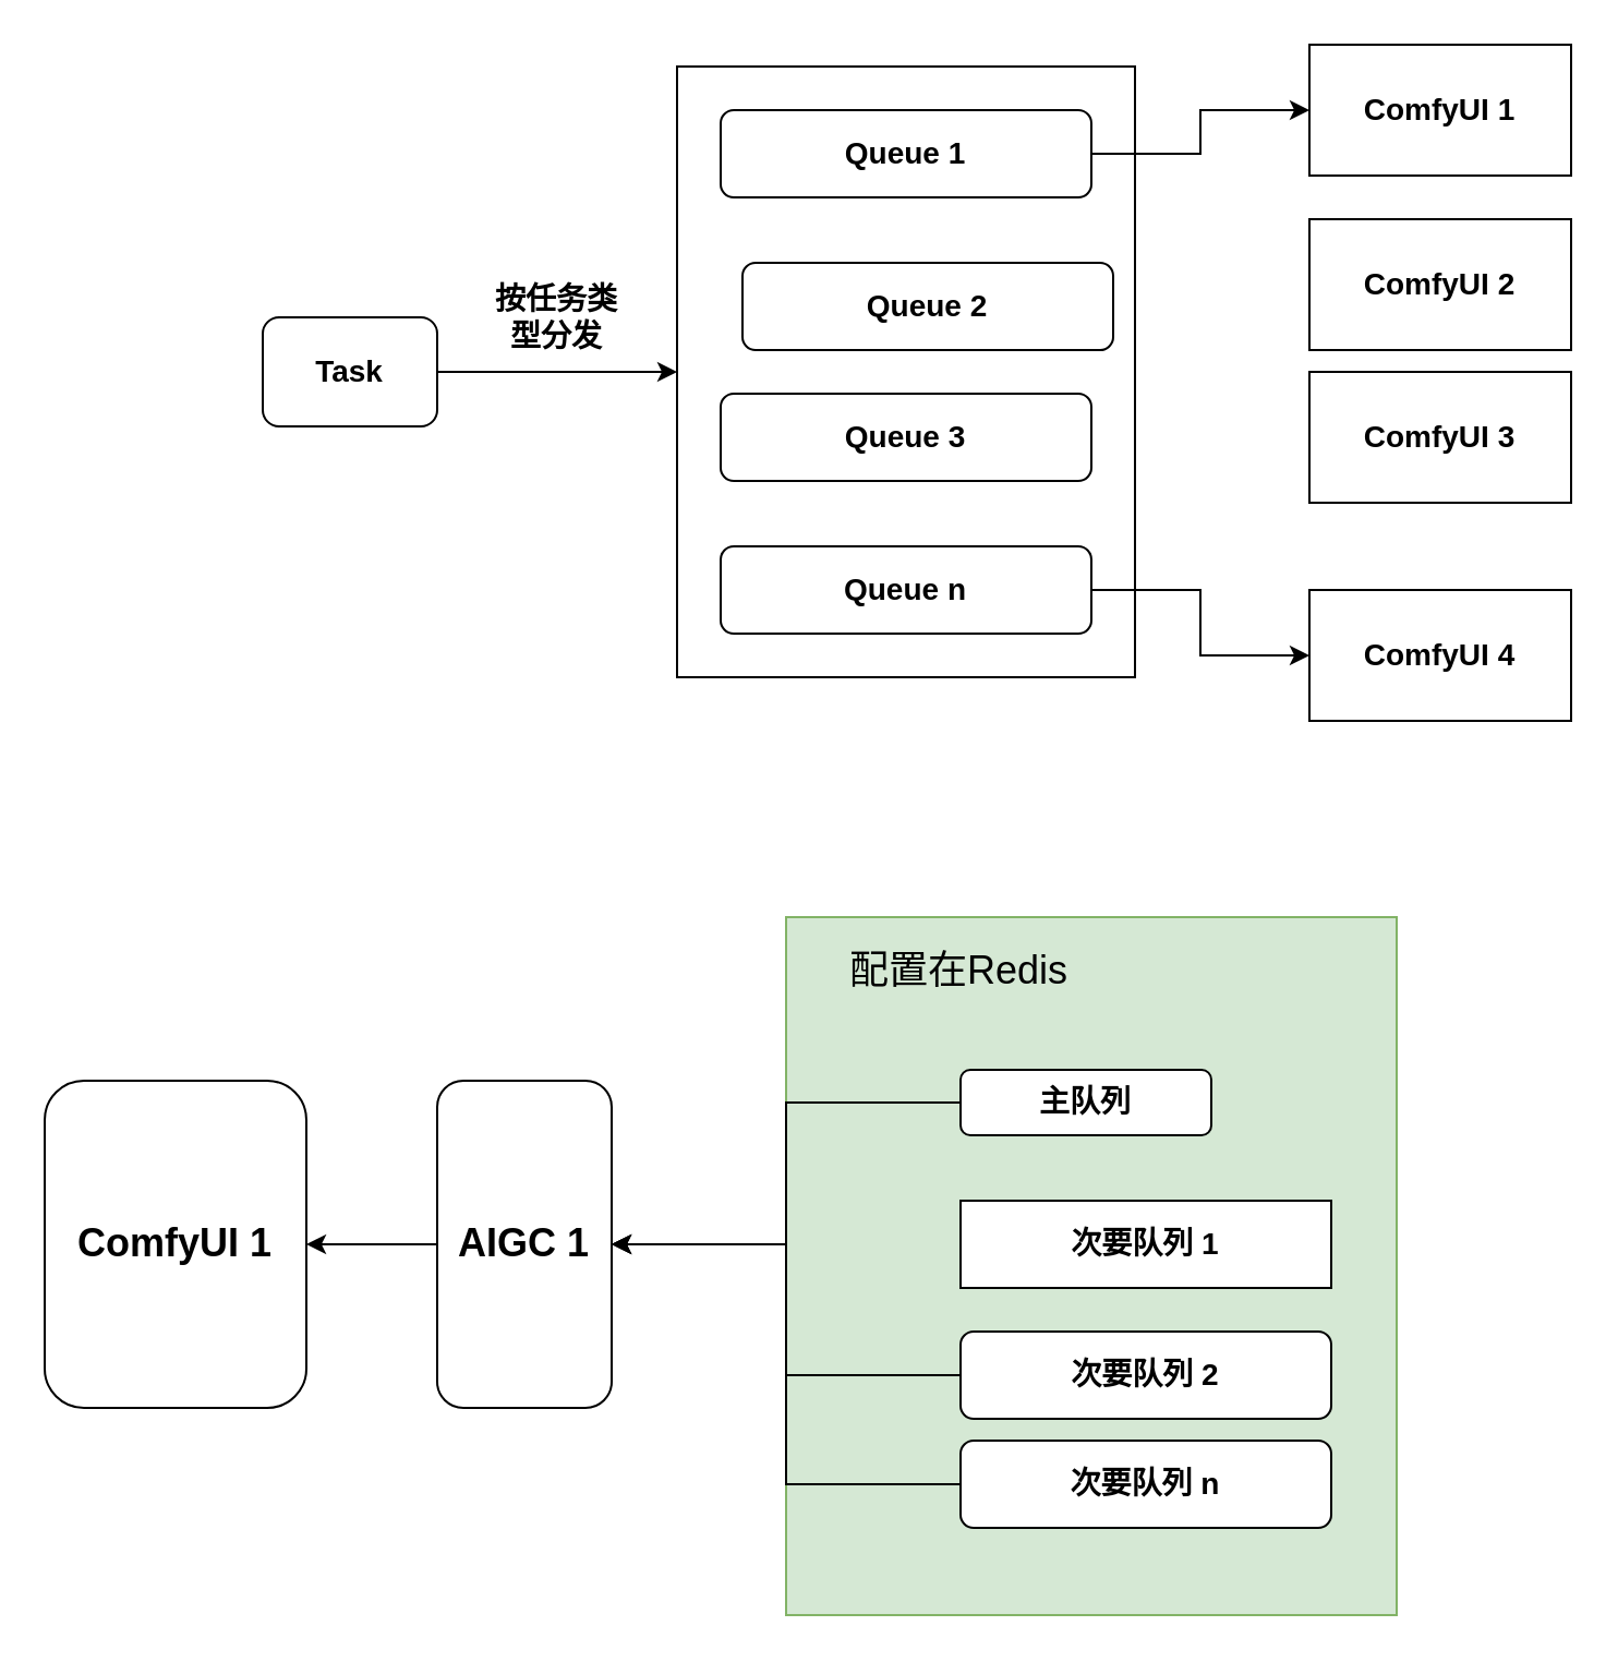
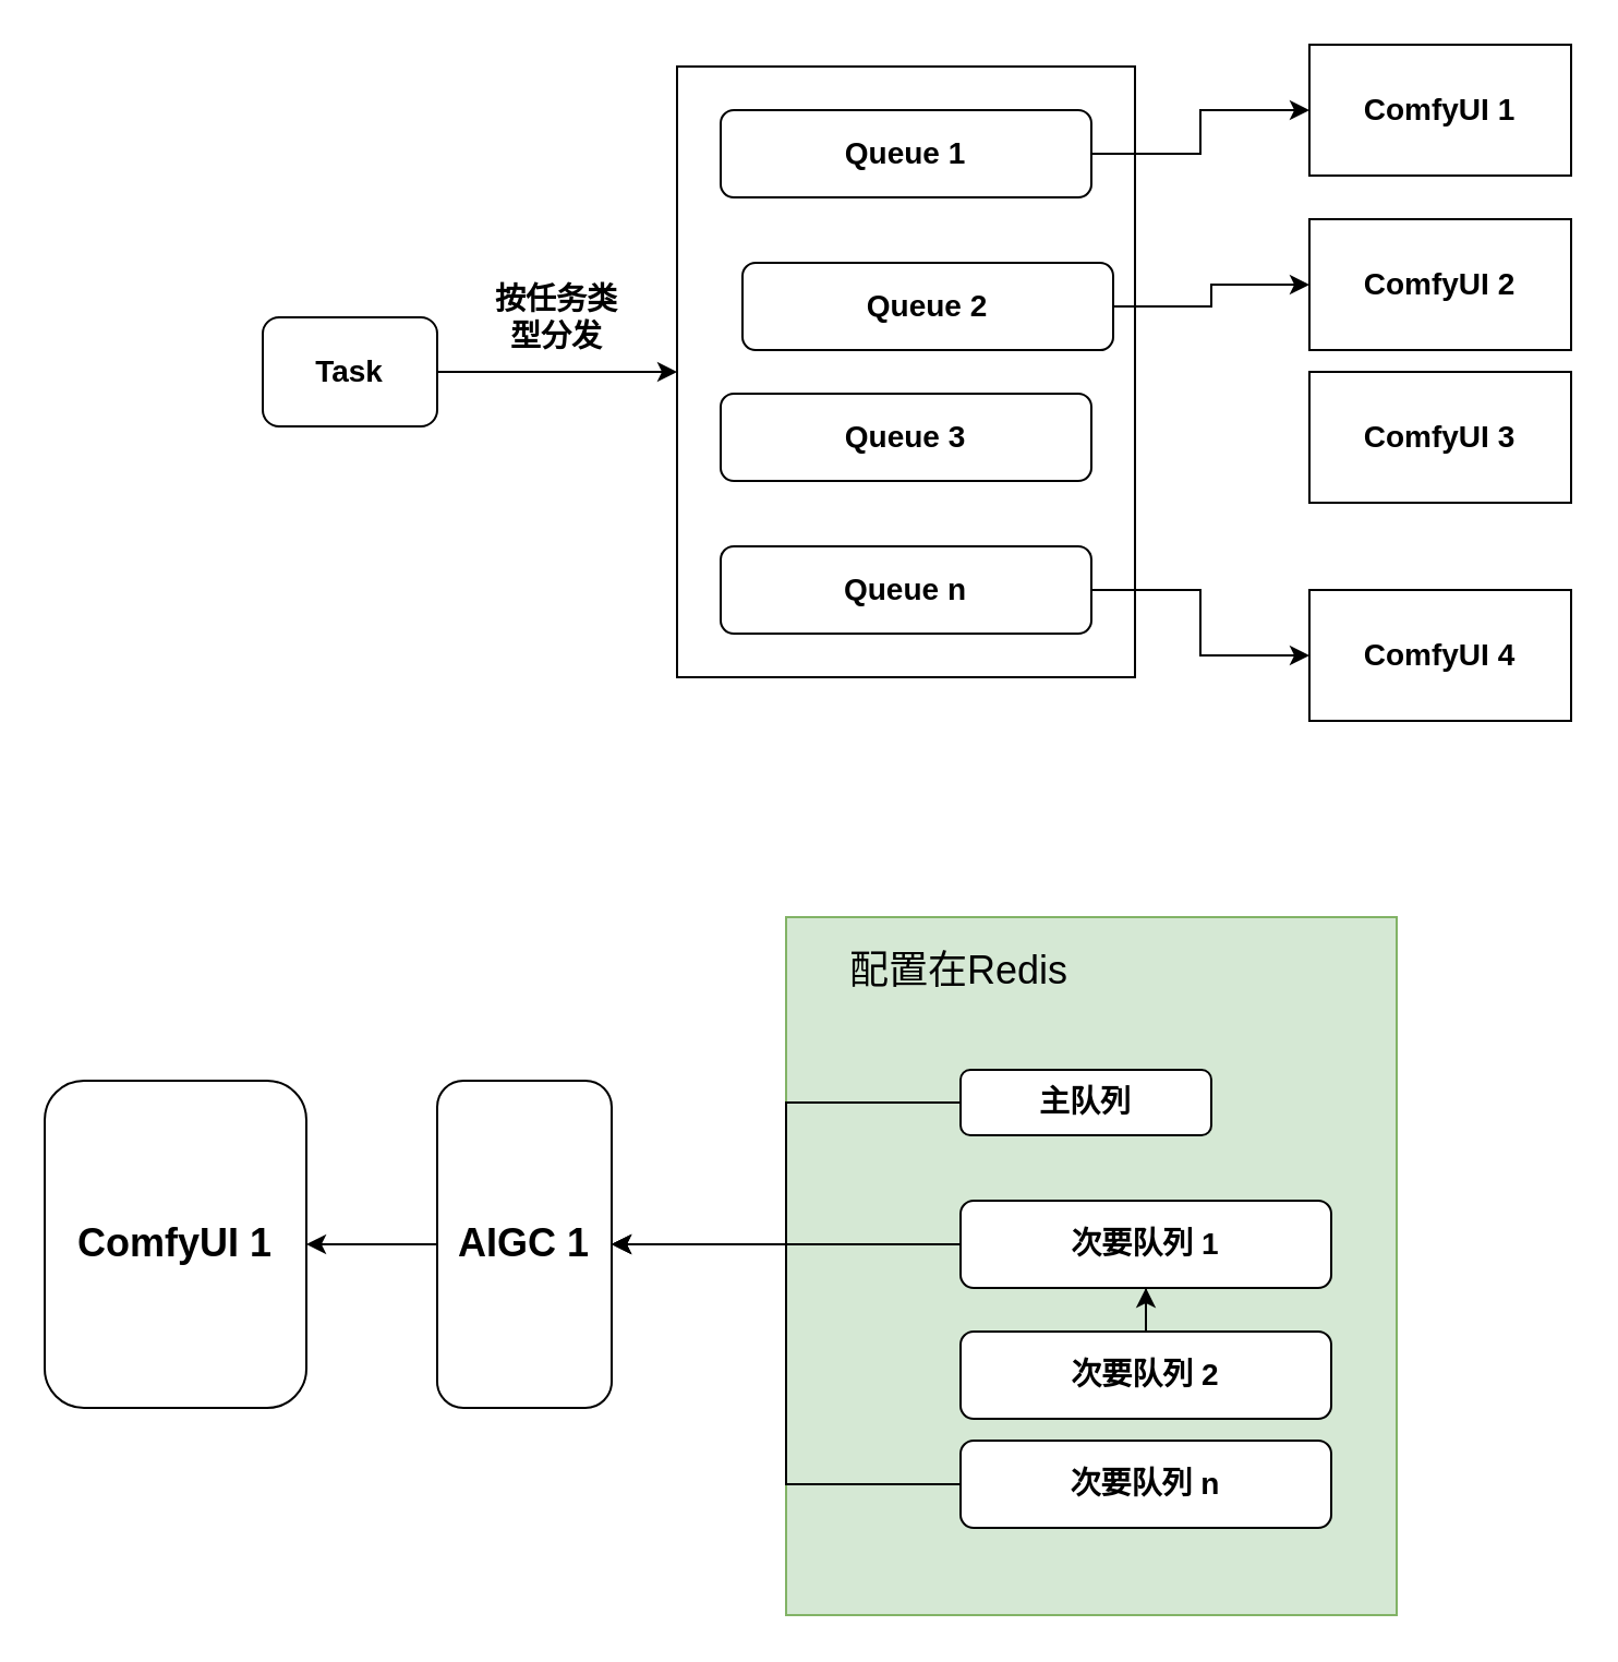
+ <mxCell id="9" style="edgeStyle=orthogonalEdgeStyle;rounded=0;orthogonalLoop=1;jettySize=auto;html=1;" edge="1" parent="1" source="10" target="15"><mxGeometry relative="1" as="geometry" /></mxCell>
+ <mxCell id="22" style="edgeStyle=orthogonalEdgeStyle;rounded=0;orthogonalLoop=1;jettySize=auto;html=1;entryX=1;entryY=0.5;entryDx=0;entryDy=0;" edge="1" parent="1" source="23" target="19"><mxGeometry relative="1" as="geometry" /></mxCell>
- <mxCell id="23" value="&lt;b&gt;&lt;font style=&quot;font-size: 14px;&quot;&gt;次要队列 1&lt;/font&gt;&lt;/b&gt;" style="whiteSpace=wrap;html=1;rounded=0;" vertex="1" parent="1"><mxGeometry x="440" y="550" width="170" height="40" as="geometry" /></mxCell>
+ <mxCell id="23" value="&lt;b&gt;&lt;font style=&quot;font-size: 14px;&quot;&gt;次要队列 1&lt;/font&gt;&lt;/b&gt;" style="rounded=1;whiteSpace=wrap;html=1;" vertex="1" parent="1"><mxGeometry x="440" y="550" width="170" height="40" as="geometry" /></mxCell>
- <mxCell id="25" style="edgeStyle=orthogonalEdgeStyle;rounded=0;orthogonalLoop=1;jettySize=auto;html=1;entryX=1;entryY=0.5;entryDx=0;entryDy=0;" edge="1" parent="1" source="26" target="19"><mxGeometry relative="1" as="geometry" /></mxCell>
+ <mxCell id="25" style="edgeStyle=orthogonalEdgeStyle;rounded=0;orthogonalLoop=1;jettySize=auto;html=1;" edge="1" parent="1" source="26" target="23"><mxGeometry relative="1" as="geometry" /></mxCell>
